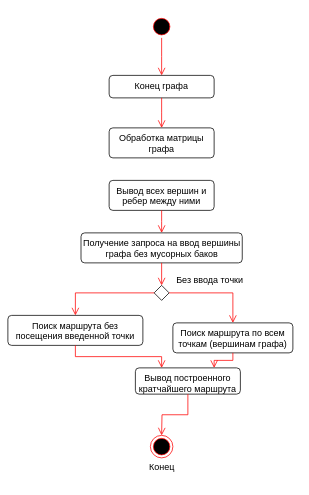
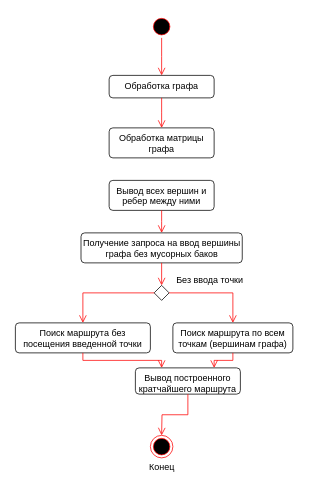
- <mxCell id="4" value="Конец графа" style="html=1;align=center;verticalAlign=top;rounded=1;absoluteArcSize=1;arcSize=10;dashed=0;whiteSpace=wrap;" vertex="1" parent="1"><mxGeometry x="145" y="100" width="140" height="30" as="geometry" /></mxCell>
+ <mxCell id="4" value="Обработка графа" style="html=1;align=center;verticalAlign=top;rounded=1;absoluteArcSize=1;arcSize=10;dashed=0;whiteSpace=wrap;" vertex="1" parent="1"><mxGeometry x="145" y="100" width="140" height="30" as="geometry" /></mxCell>
- <mxCell id="7" value="Поиск маршрута без посещения введенной точки" style="html=1;align=center;verticalAlign=top;rounded=1;absoluteArcSize=1;arcSize=10;dashed=0;whiteSpace=wrap;" vertex="1" parent="1"><mxGeometry x="10" y="420" width="180" height="40" as="geometry" /></mxCell>
+ <mxCell id="7" value="Поиск маршрута без посещения введенной точки" style="html=1;align=center;verticalAlign=top;rounded=1;absoluteArcSize=1;arcSize=10;dashed=0;whiteSpace=wrap;" vertex="1" parent="1"><mxGeometry x="20" y="430" width="180" height="40" as="geometry" /></mxCell>
